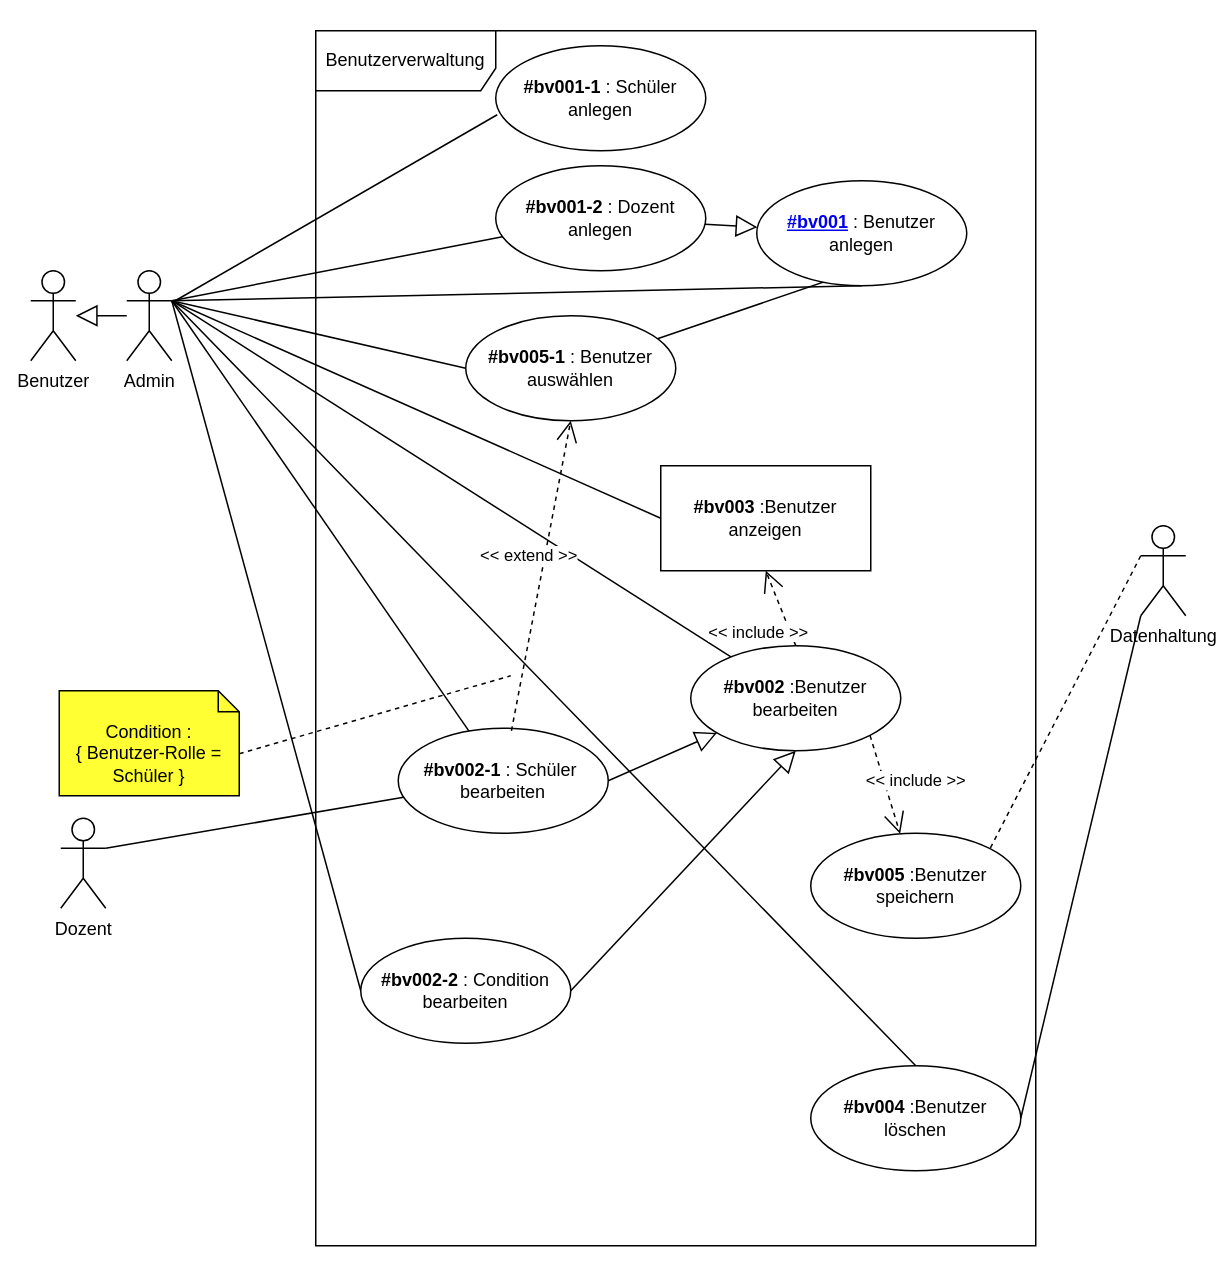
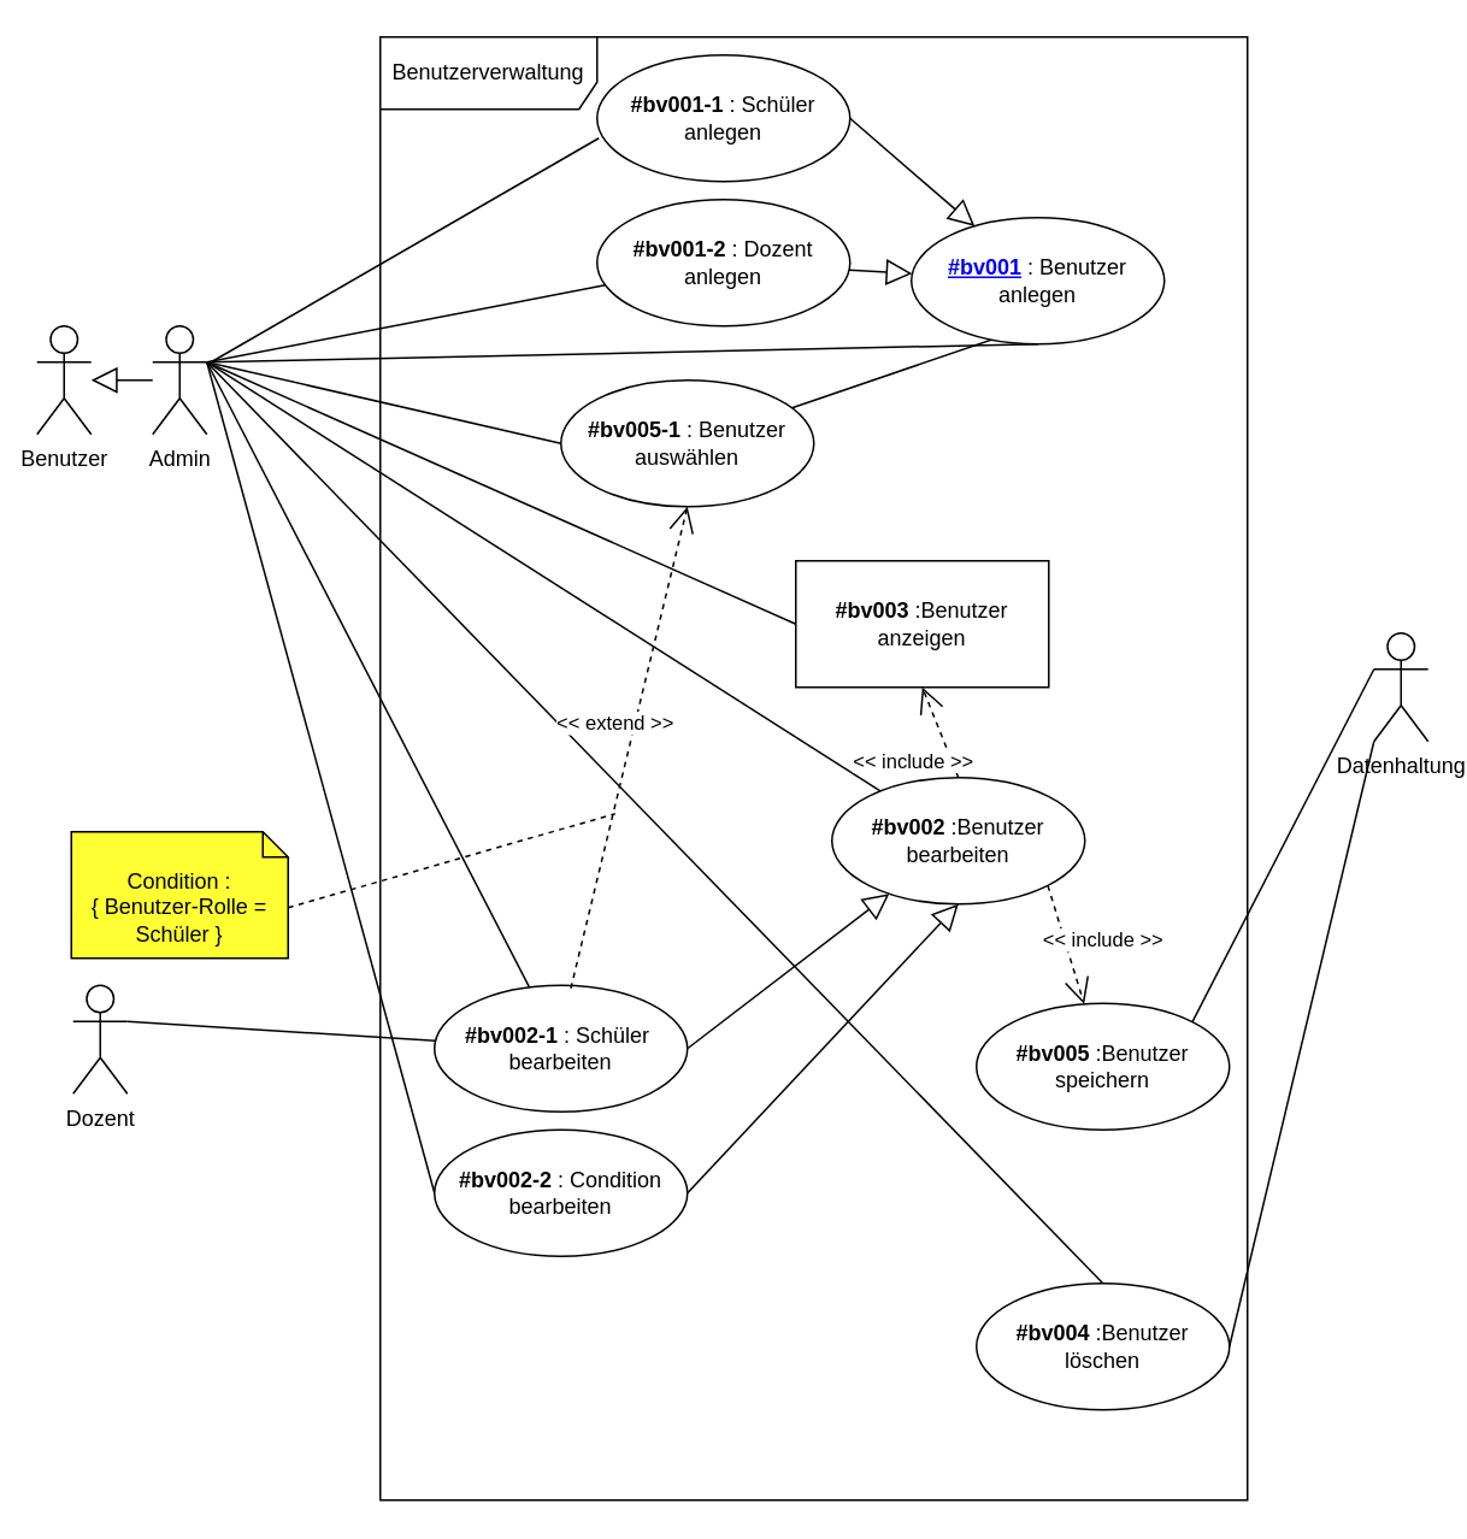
+ <mxCell id="16" style="edgeStyle=none;rounded=0;orthogonalLoop=1;jettySize=auto;html=1;exitX=1;exitY=0.5;exitDx=0;exitDy=0;endArrow=block;endFill=0;startSize=6;endSize=12;" parent="1" source="17" target="15" edge="1"><mxGeometry relative="1" as="geometry" /></mxCell>
- <mxCell id="20" style="edgeStyle=none;rounded=1;sketch=0;orthogonalLoop=1;jettySize=auto;html=1;exitX=0;exitY=0.333;exitDx=0;exitDy=0;exitPerimeter=0;entryX=1;entryY=0;entryDx=0;entryDy=0;endArrow=none;endFill=0;endSize=12;dashed=1;" edge="1" parent="1" source="22" target="35"><mxGeometry relative="1" as="geometry" /></mxCell>
+ <mxCell id="20" style="edgeStyle=none;rounded=1;sketch=0;orthogonalLoop=1;jettySize=auto;html=1;exitX=0;exitY=0.333;exitDx=0;exitDy=0;exitPerimeter=0;entryX=1;entryY=0;entryDx=0;entryDy=0;endArrow=none;endFill=0;endSize=12;" edge="1" parent="1" source="22" target="35"><mxGeometry relative="1" as="geometry" /></mxCell>
- <mxCell id="23" value="&lt;b&gt;#bv002-1&amp;nbsp;&lt;/b&gt;:&amp;nbsp;Schüler&amp;nbsp; bearbeiten" style="ellipse;whiteSpace=wrap;html=1;" parent="1" vertex="1"><mxGeometry x="265" y="485" width="140" height="70" as="geometry" /></mxCell>
+ <mxCell id="23" value="&lt;b&gt;#bv002-1&amp;nbsp;&lt;/b&gt;:&amp;nbsp;Schüler&amp;nbsp; bearbeiten" style="ellipse;whiteSpace=wrap;html=1;" parent="1" vertex="1"><mxGeometry x="240" y="545" width="140" height="70" as="geometry" /></mxCell>
